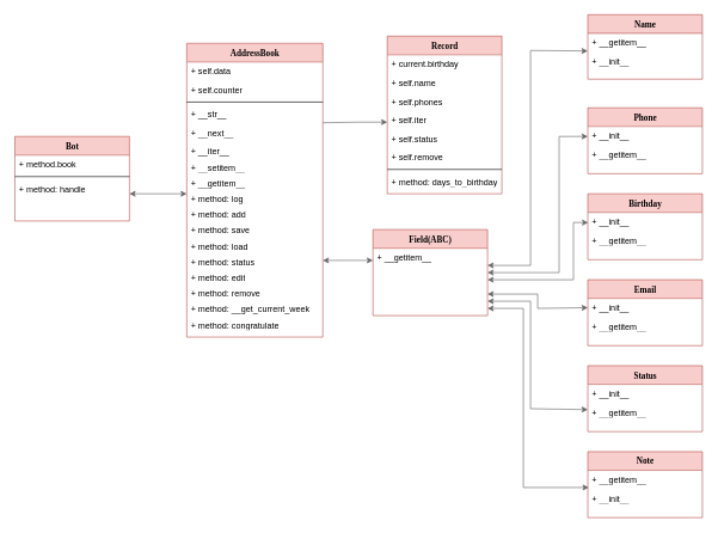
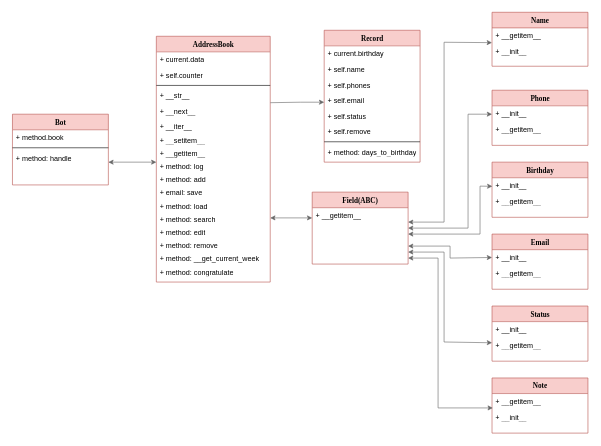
- <mxCell id="7" value="+&amp;nbsp;self.data" style="text;html=1;strokeColor=none;fillColor=none;align=left;verticalAlign=top;spacingLeft=4;spacingRight=4;whiteSpace=wrap;overflow=hidden;rotatable=0;points=[[0,0.5],[1,0.5]];portConstraint=eastwest;" parent="6" vertex="1"><mxGeometry y="26" width="190" height="26" as="geometry" /></mxCell>
+ <mxCell id="7" value="+&amp;nbsp;current.data" style="text;html=1;strokeColor=none;fillColor=none;align=left;verticalAlign=top;spacingLeft=4;spacingRight=4;whiteSpace=wrap;overflow=hidden;rotatable=0;points=[[0,0.5],[1,0.5]];portConstraint=eastwest;" parent="6" vertex="1"><mxGeometry y="26" width="190" height="26" as="geometry" /></mxCell>
- <mxCell id="32" value="+&amp;nbsp;self.iter" style="text;html=1;strokeColor=none;fillColor=none;align=left;verticalAlign=top;spacingLeft=4;spacingRight=4;whiteSpace=wrap;overflow=hidden;rotatable=0;points=[[0,0.5],[1,0.5]];portConstraint=eastwest;" parent="28" vertex="1"><mxGeometry y="104" width="160" height="26" as="geometry" /></mxCell>
+ <mxCell id="32" value="+&amp;nbsp;self.email" style="text;html=1;strokeColor=none;fillColor=none;align=left;verticalAlign=top;spacingLeft=4;spacingRight=4;whiteSpace=wrap;overflow=hidden;rotatable=0;points=[[0,0.5],[1,0.5]];portConstraint=eastwest;" parent="28" vertex="1"><mxGeometry y="104" width="160" height="26" as="geometry" /></mxCell>
- <mxCell id="17" value="+ method:&amp;nbsp;save" style="text;html=1;strokeColor=none;fillColor=none;align=left;verticalAlign=top;spacingLeft=4;spacingRight=4;whiteSpace=wrap;overflow=hidden;rotatable=0;points=[[0,0.5],[1,0.5]];portConstraint=eastwest;" parent="6" vertex="1"><mxGeometry y="248" width="190" height="22" as="geometry" /></mxCell>
+ <mxCell id="17" value="+ email:&amp;nbsp;save" style="text;html=1;strokeColor=none;fillColor=none;align=left;verticalAlign=top;spacingLeft=4;spacingRight=4;whiteSpace=wrap;overflow=hidden;rotatable=0;points=[[0,0.5],[1,0.5]];portConstraint=eastwest;" parent="6" vertex="1"><mxGeometry y="248" width="190" height="22" as="geometry" /></mxCell>
- <mxCell id="19" value="+ method:&amp;nbsp;status" style="text;html=1;strokeColor=none;fillColor=none;align=left;verticalAlign=top;spacingLeft=4;spacingRight=4;whiteSpace=wrap;overflow=hidden;rotatable=0;points=[[0,0.5],[1,0.5]];portConstraint=eastwest;" parent="6" vertex="1"><mxGeometry y="292" width="190" height="22" as="geometry" /></mxCell>
+ <mxCell id="19" value="+ method:&amp;nbsp;search" style="text;html=1;strokeColor=none;fillColor=none;align=left;verticalAlign=top;spacingLeft=4;spacingRight=4;whiteSpace=wrap;overflow=hidden;rotatable=0;points=[[0,0.5],[1,0.5]];portConstraint=eastwest;" parent="6" vertex="1"><mxGeometry y="292" width="190" height="22" as="geometry" /></mxCell>
